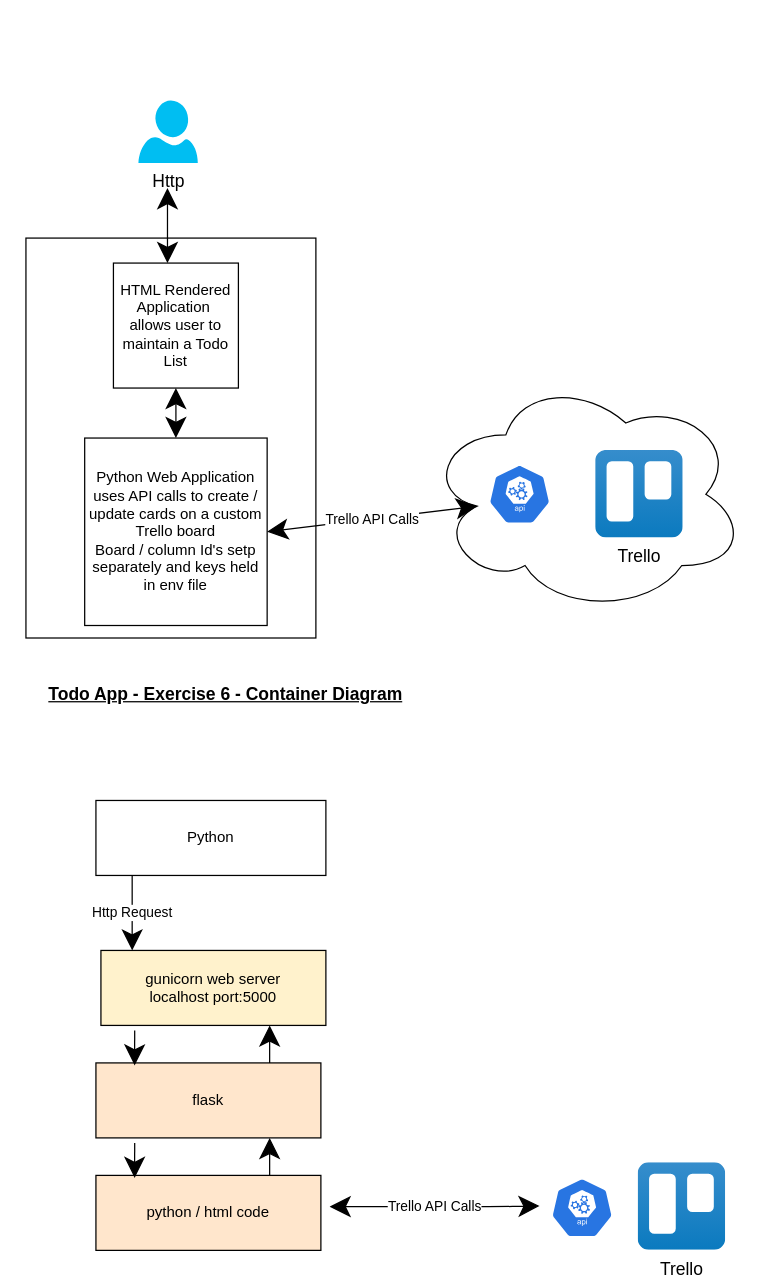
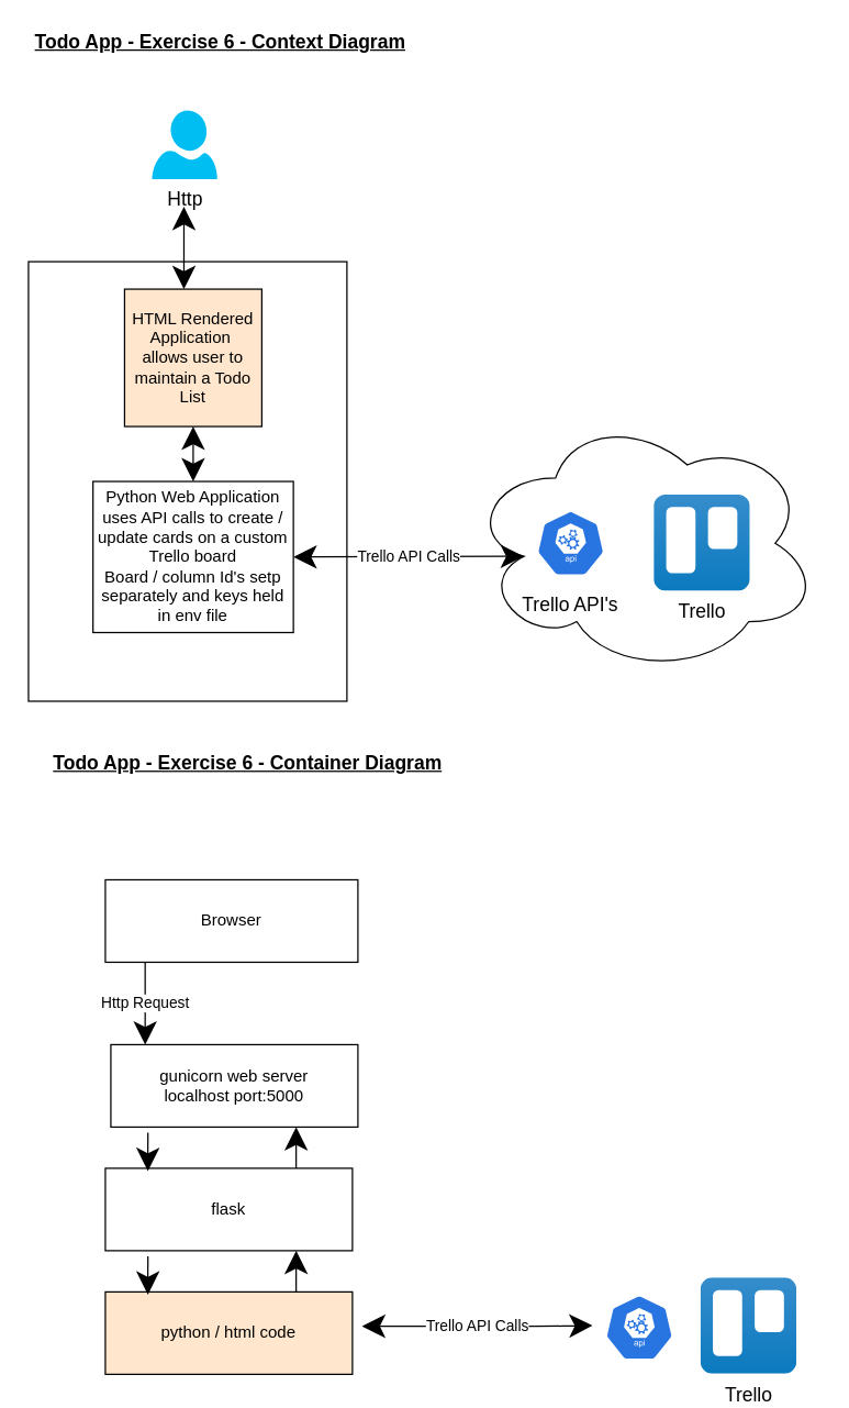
+ <mxCell id="4" value="Todo App - Exercise 6 - Context Diagram" style="text;html=1;strokeColor=none;fillColor=none;align=center;verticalAlign=middle;whiteSpace=wrap;rounded=0;hachureGap=4;pointerEvents=0;fontSize=14;fontStyle=5" vertex="1" parent="1"><mxGeometry x="20" y="20" width="280" height="20" as="geometry" /></mxCell>
- <mxCell id="9" value="HTML Rendered Application&amp;nbsp;&lt;br&gt;allows user to maintain a Todo List" style="whiteSpace=wrap;html=1;aspect=fixed;hachureGap=4;pointerEvents=0;" vertex="1" parent="1"><mxGeometry x="90" y="210" width="100" height="100" as="geometry" /></mxCell>
+ <mxCell id="9" value="HTML Rendered Application&amp;nbsp;&lt;br&gt;allows user to maintain a Todo List" style="whiteSpace=wrap;html=1;aspect=fixed;hachureGap=4;pointerEvents=0;fillColor=#ffe6cc;" vertex="1" parent="1"><mxGeometry x="90" y="210" width="100" height="100" as="geometry" /></mxCell>
- <mxCell id="11" value="Python Web Application&lt;br&gt;uses API calls to create / update cards on a custom Trello board&lt;br&gt;Board / column Id's setp separately and keys held in env file" style="rounded=0;whiteSpace=wrap;html=1;hachureGap=4;pointerEvents=0;" vertex="1" parent="1"><mxGeometry x="67" y="350" width="146" height="150" as="geometry" /></mxCell>
+ <mxCell id="11" value="Python Web Application&lt;br&gt;uses API calls to create / update cards on a custom Trello board&lt;br&gt;Board / column Id's setp separately and keys held in env file" style="rounded=0;whiteSpace=wrap;html=1;hachureGap=4;pointerEvents=0;" vertex="1" parent="1"><mxGeometry x="67" y="350" width="146" height="110" as="geometry" /></mxCell>
+ <mxCell id="8" value="Trello API's" style="text;html=1;strokeColor=none;fillColor=none;align=center;verticalAlign=middle;whiteSpace=wrap;rounded=0;hachureGap=4;pointerEvents=0;fontSize=14;" vertex="1" parent="1"><mxGeometry x="370" y="430" width="90" height="20" as="geometry" /></mxCell>
- <mxCell id="15" value="Python" style="rounded=0;whiteSpace=wrap;html=1;hachureGap=4;pointerEvents=0;" vertex="1" parent="1"><mxGeometry x="76" y="640" width="184" height="60" as="geometry" /></mxCell>
+ <mxCell id="15" value="Browser" style="rounded=0;whiteSpace=wrap;html=1;hachureGap=4;pointerEvents=0;" vertex="1" parent="1"><mxGeometry x="76" y="640" width="184" height="60" as="geometry" /></mxCell>
- <mxCell id="17" value="gunicorn web server&lt;br&gt;localhost port:5000" style="rounded=0;whiteSpace=wrap;html=1;hachureGap=4;pointerEvents=0;fillColor=#fff2cc;" vertex="1" parent="1"><mxGeometry x="80" y="760" width="180" height="60" as="geometry" /></mxCell>
+ <mxCell id="17" value="gunicorn web server&lt;br&gt;localhost port:5000" style="rounded=0;whiteSpace=wrap;html=1;hachureGap=4;pointerEvents=0;" vertex="1" parent="1"><mxGeometry x="80" y="760" width="180" height="60" as="geometry" /></mxCell>
- <mxCell id="18" value="flask" style="rounded=0;whiteSpace=wrap;html=1;hachureGap=4;pointerEvents=0;fillColor=#ffe6cc;" vertex="1" parent="1"><mxGeometry x="76" y="850" width="180" height="60" as="geometry" /></mxCell>
+ <mxCell id="18" value="flask" style="rounded=0;whiteSpace=wrap;html=1;hachureGap=4;pointerEvents=0;" vertex="1" parent="1"><mxGeometry x="76" y="850" width="180" height="60" as="geometry" /></mxCell>
